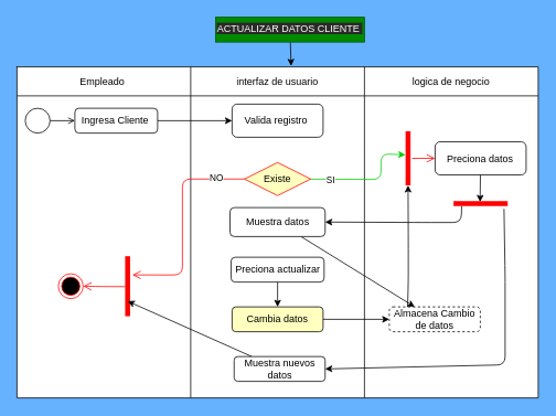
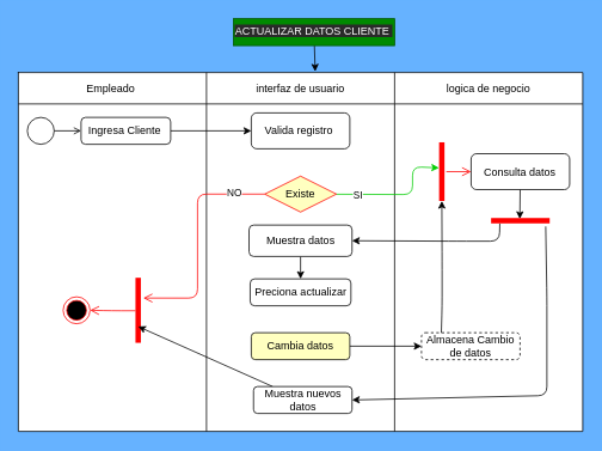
- <mxCell id="13" value="Preciona datos" style="rounded=1;whiteSpace=wrap;html=1;fillColor=#FFFFFF;fontColor=#000000;" parent="1" vertex="1"><mxGeometry x="525.41" y="170.5" width="110" height="40" as="geometry" /></mxCell>
+ <mxCell id="13" value="Consulta datos" style="rounded=1;whiteSpace=wrap;html=1;fillColor=#FFFFFF;fontColor=#000000;" parent="1" vertex="1"><mxGeometry x="525.41" y="170.5" width="110" height="40" as="geometry" /></mxCell>
- <mxCell id="14" style="edgeStyle=none;html=1;" parent="1" source="15" target="35" edge="1"><mxGeometry relative="1" as="geometry" /></mxCell>
+ <mxCell id="14" style="edgeStyle=none;html=1;entryX=0.5;entryY=0;entryDx=0;entryDy=0;" parent="1" source="15" target="29" edge="1"><mxGeometry relative="1" as="geometry" /></mxCell>
- <mxCell id="28" style="edgeStyle=none;html=1;entryX=0.5;entryY=0;entryDx=0;entryDy=0;" parent="1" source="29" target="31" edge="1"><mxGeometry relative="1" as="geometry" /></mxCell>
